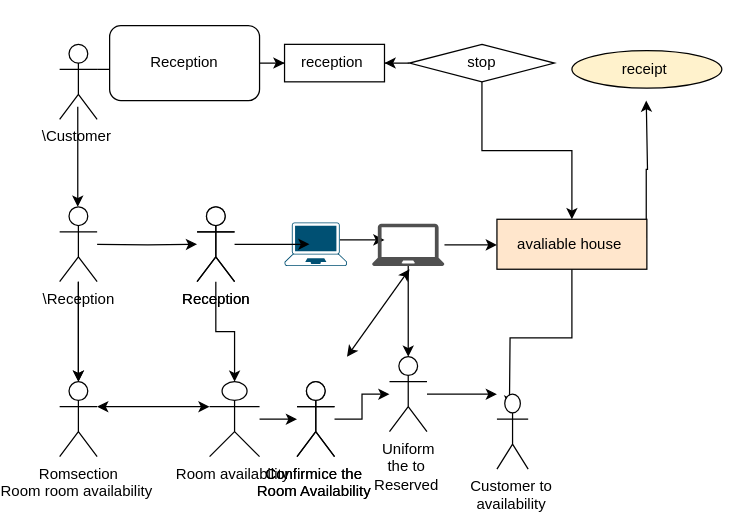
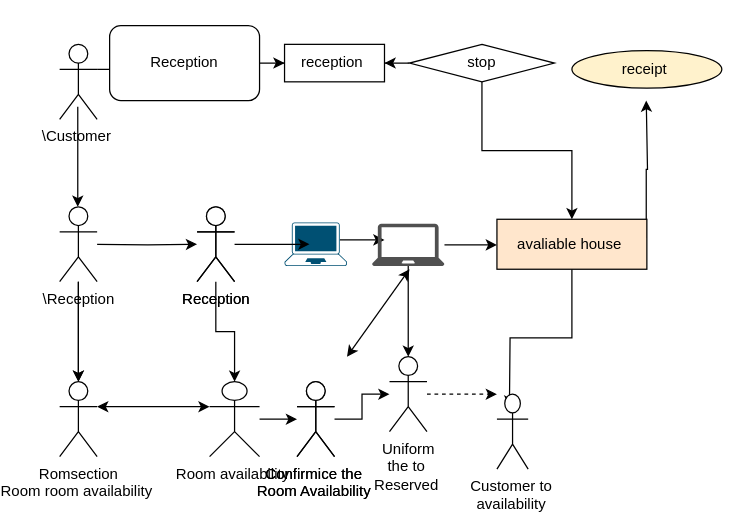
- <mxCell id="30" value="" style="edgeStyle=orthogonalEdgeStyle;rounded=0;orthogonalLoop=1;jettySize=auto;html=1;" edge="1" parent="1" source="31" target="32"><mxGeometry relative="1" as="geometry"><Array as="points"><mxPoint x="370" y="325" /><mxPoint x="370" y="325" /></Array></mxGeometry></mxCell>
+ <mxCell id="30" value="" style="edgeStyle=orthogonalEdgeStyle;rounded=0;orthogonalLoop=1;jettySize=auto;html=1;dashed=1;" edge="1" parent="1" source="31" target="32"><mxGeometry relative="1" as="geometry"><Array as="points"><mxPoint x="370" y="325" /><mxPoint x="370" y="325" /></Array></mxGeometry></mxCell>
